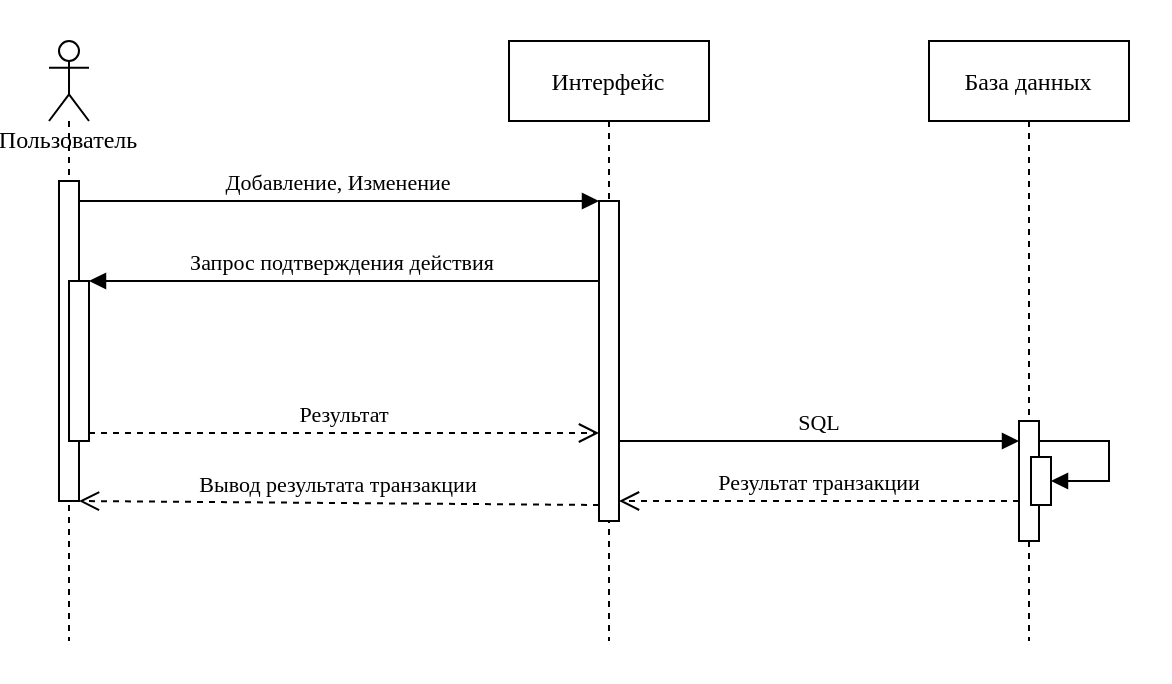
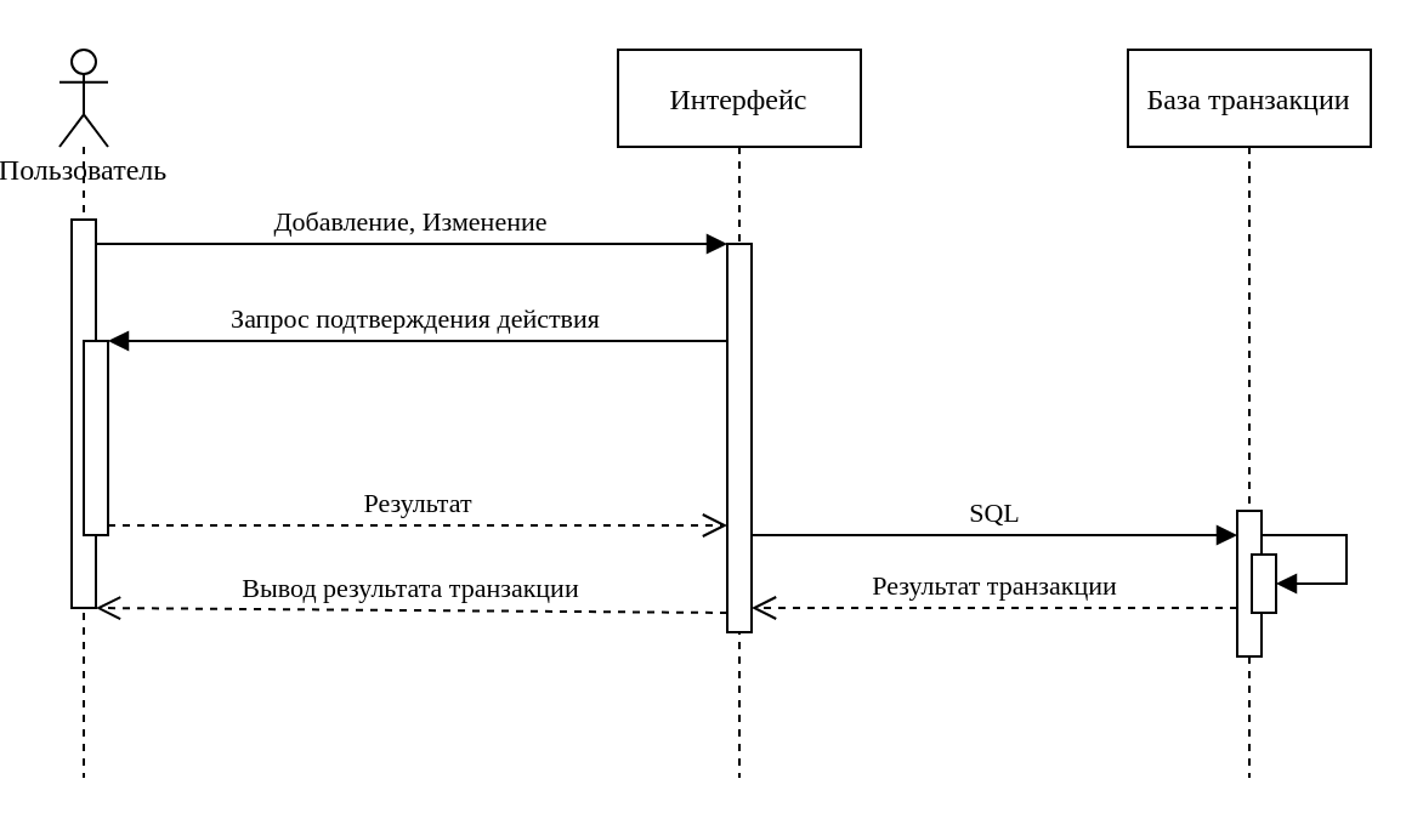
- <mxCell id="11" value="База данных" style="shape=umlLifeline;perimeter=lifelinePerimeter;container=1;collapsible=0;recursiveResize=0;rounded=0;shadow=0;strokeWidth=1;fontFamily=Verdana;" vertex="1" parent="1"><mxGeometry x="460" y="20" width="100" height="300" as="geometry" /></mxCell>
+ <mxCell id="11" value="База транзакции" style="shape=umlLifeline;perimeter=lifelinePerimeter;container=1;collapsible=0;recursiveResize=0;rounded=0;shadow=0;strokeWidth=1;fontFamily=Verdana;" vertex="1" parent="1"><mxGeometry x="460" y="20" width="100" height="300" as="geometry" /></mxCell>
